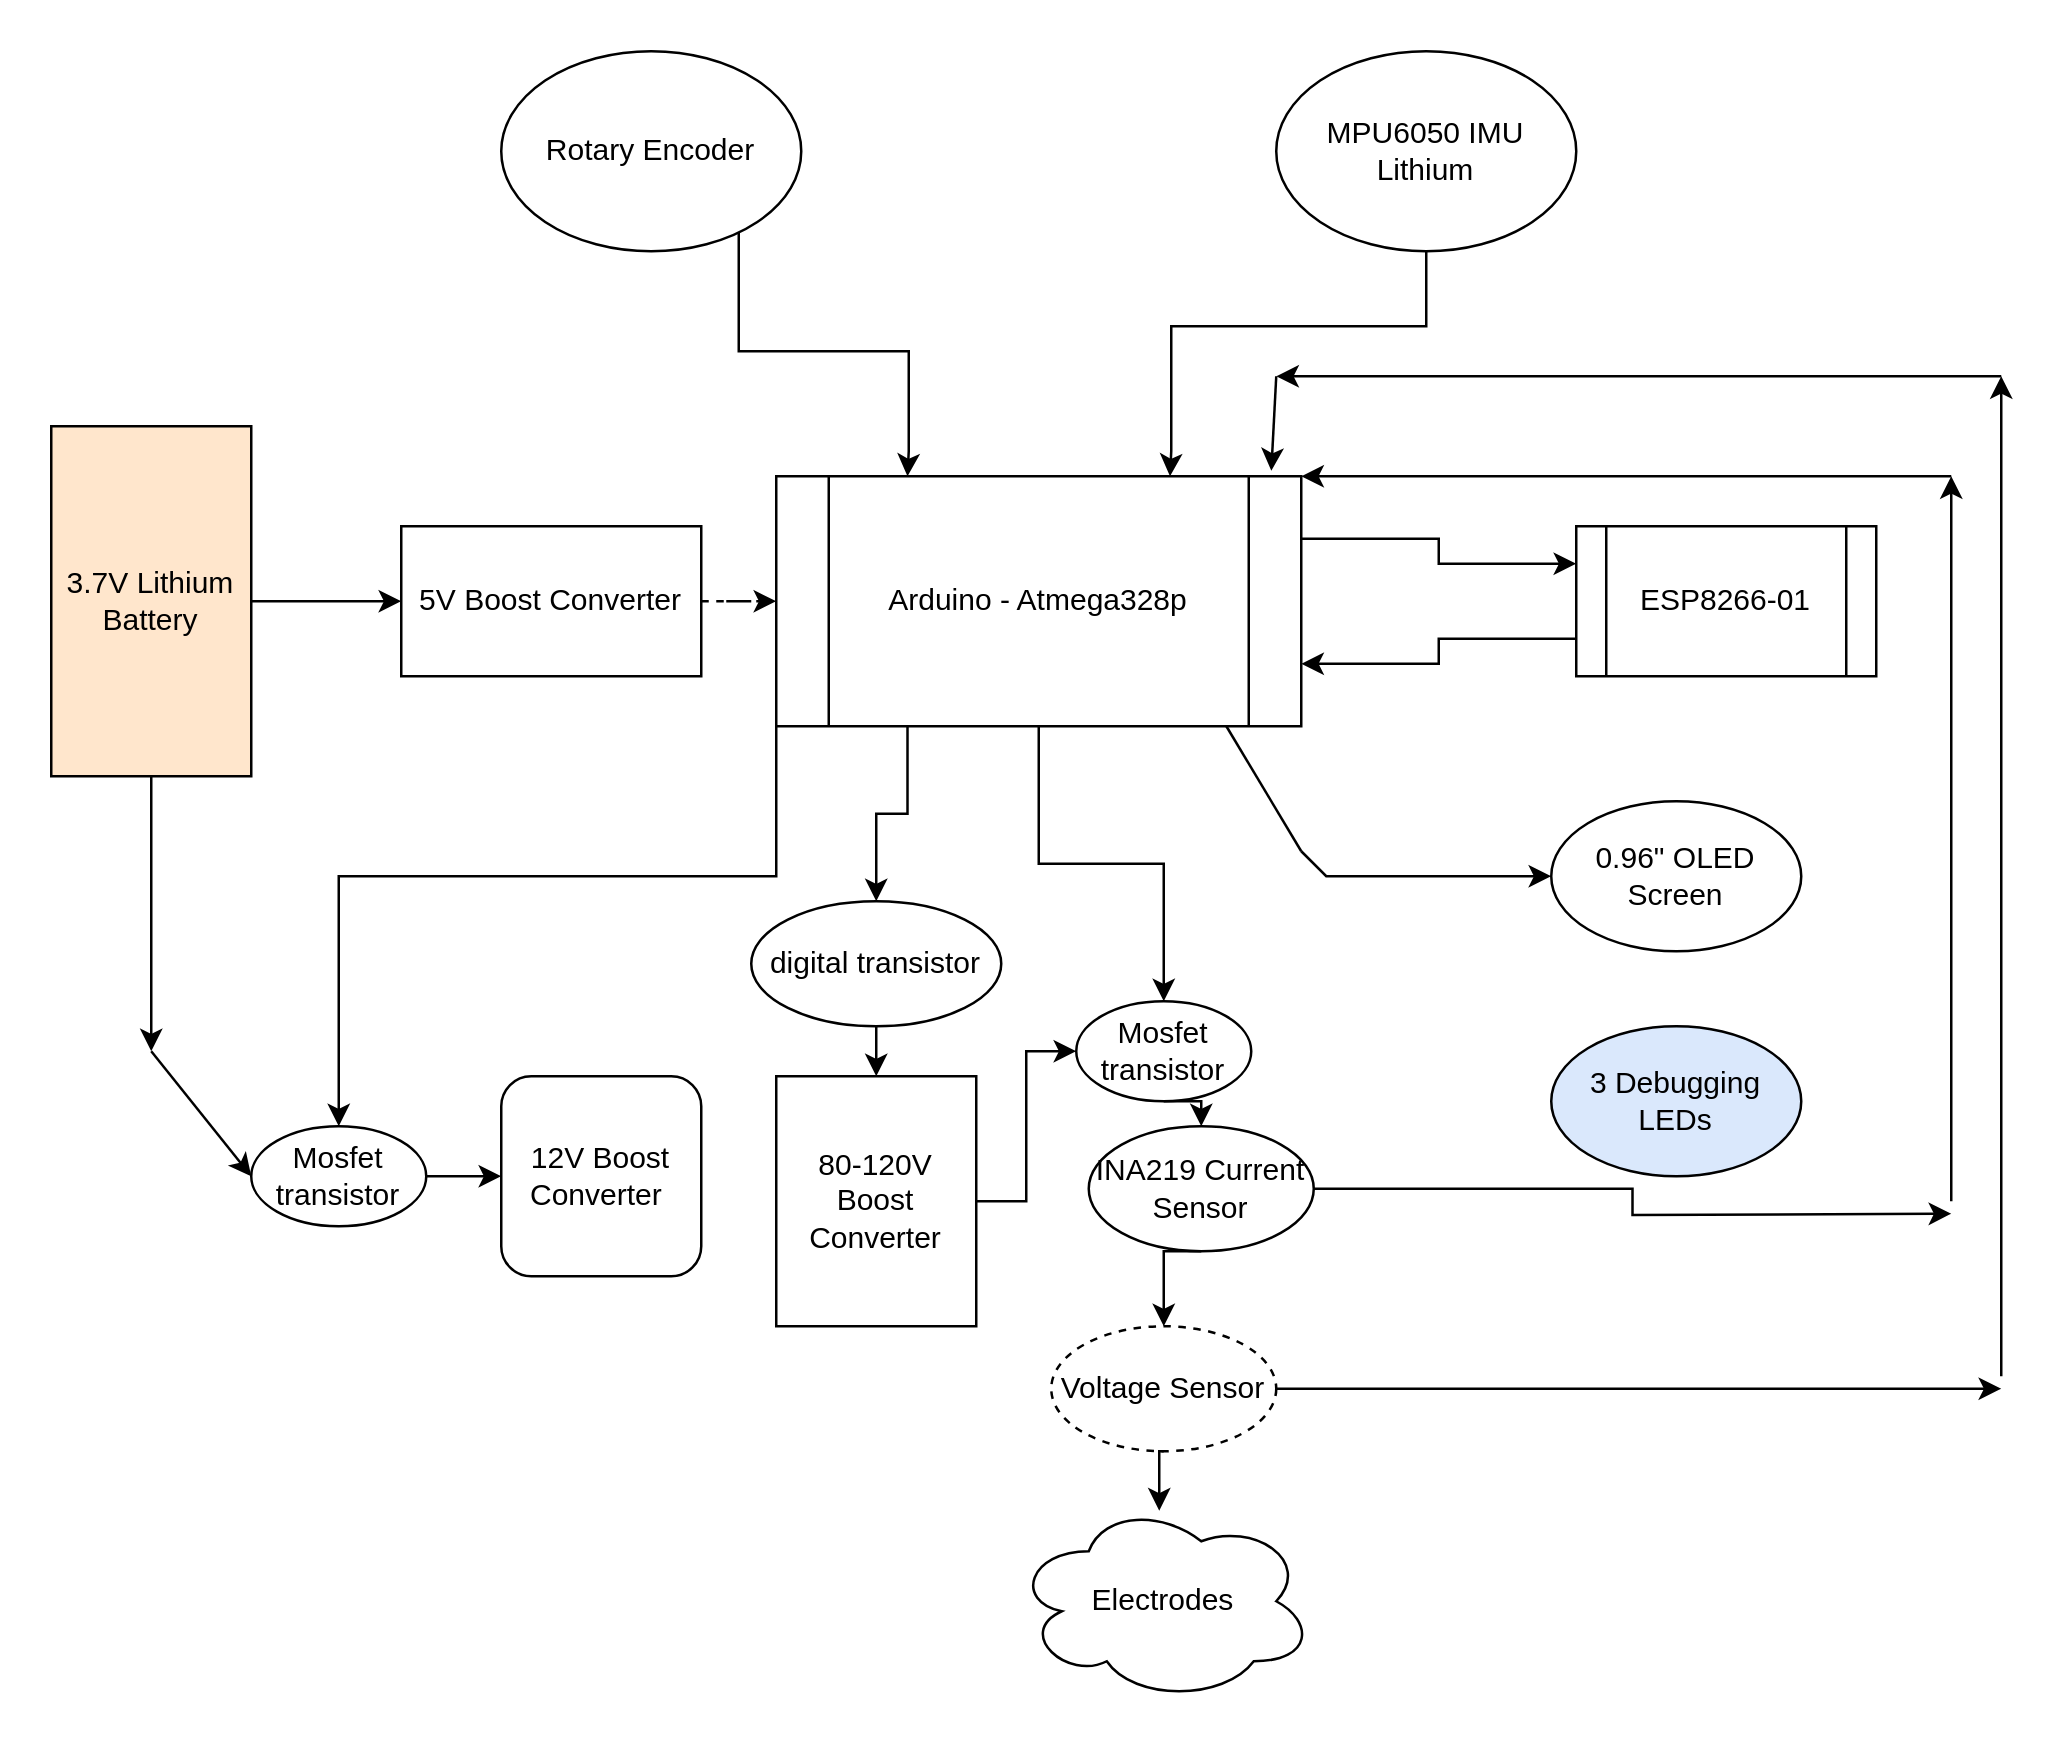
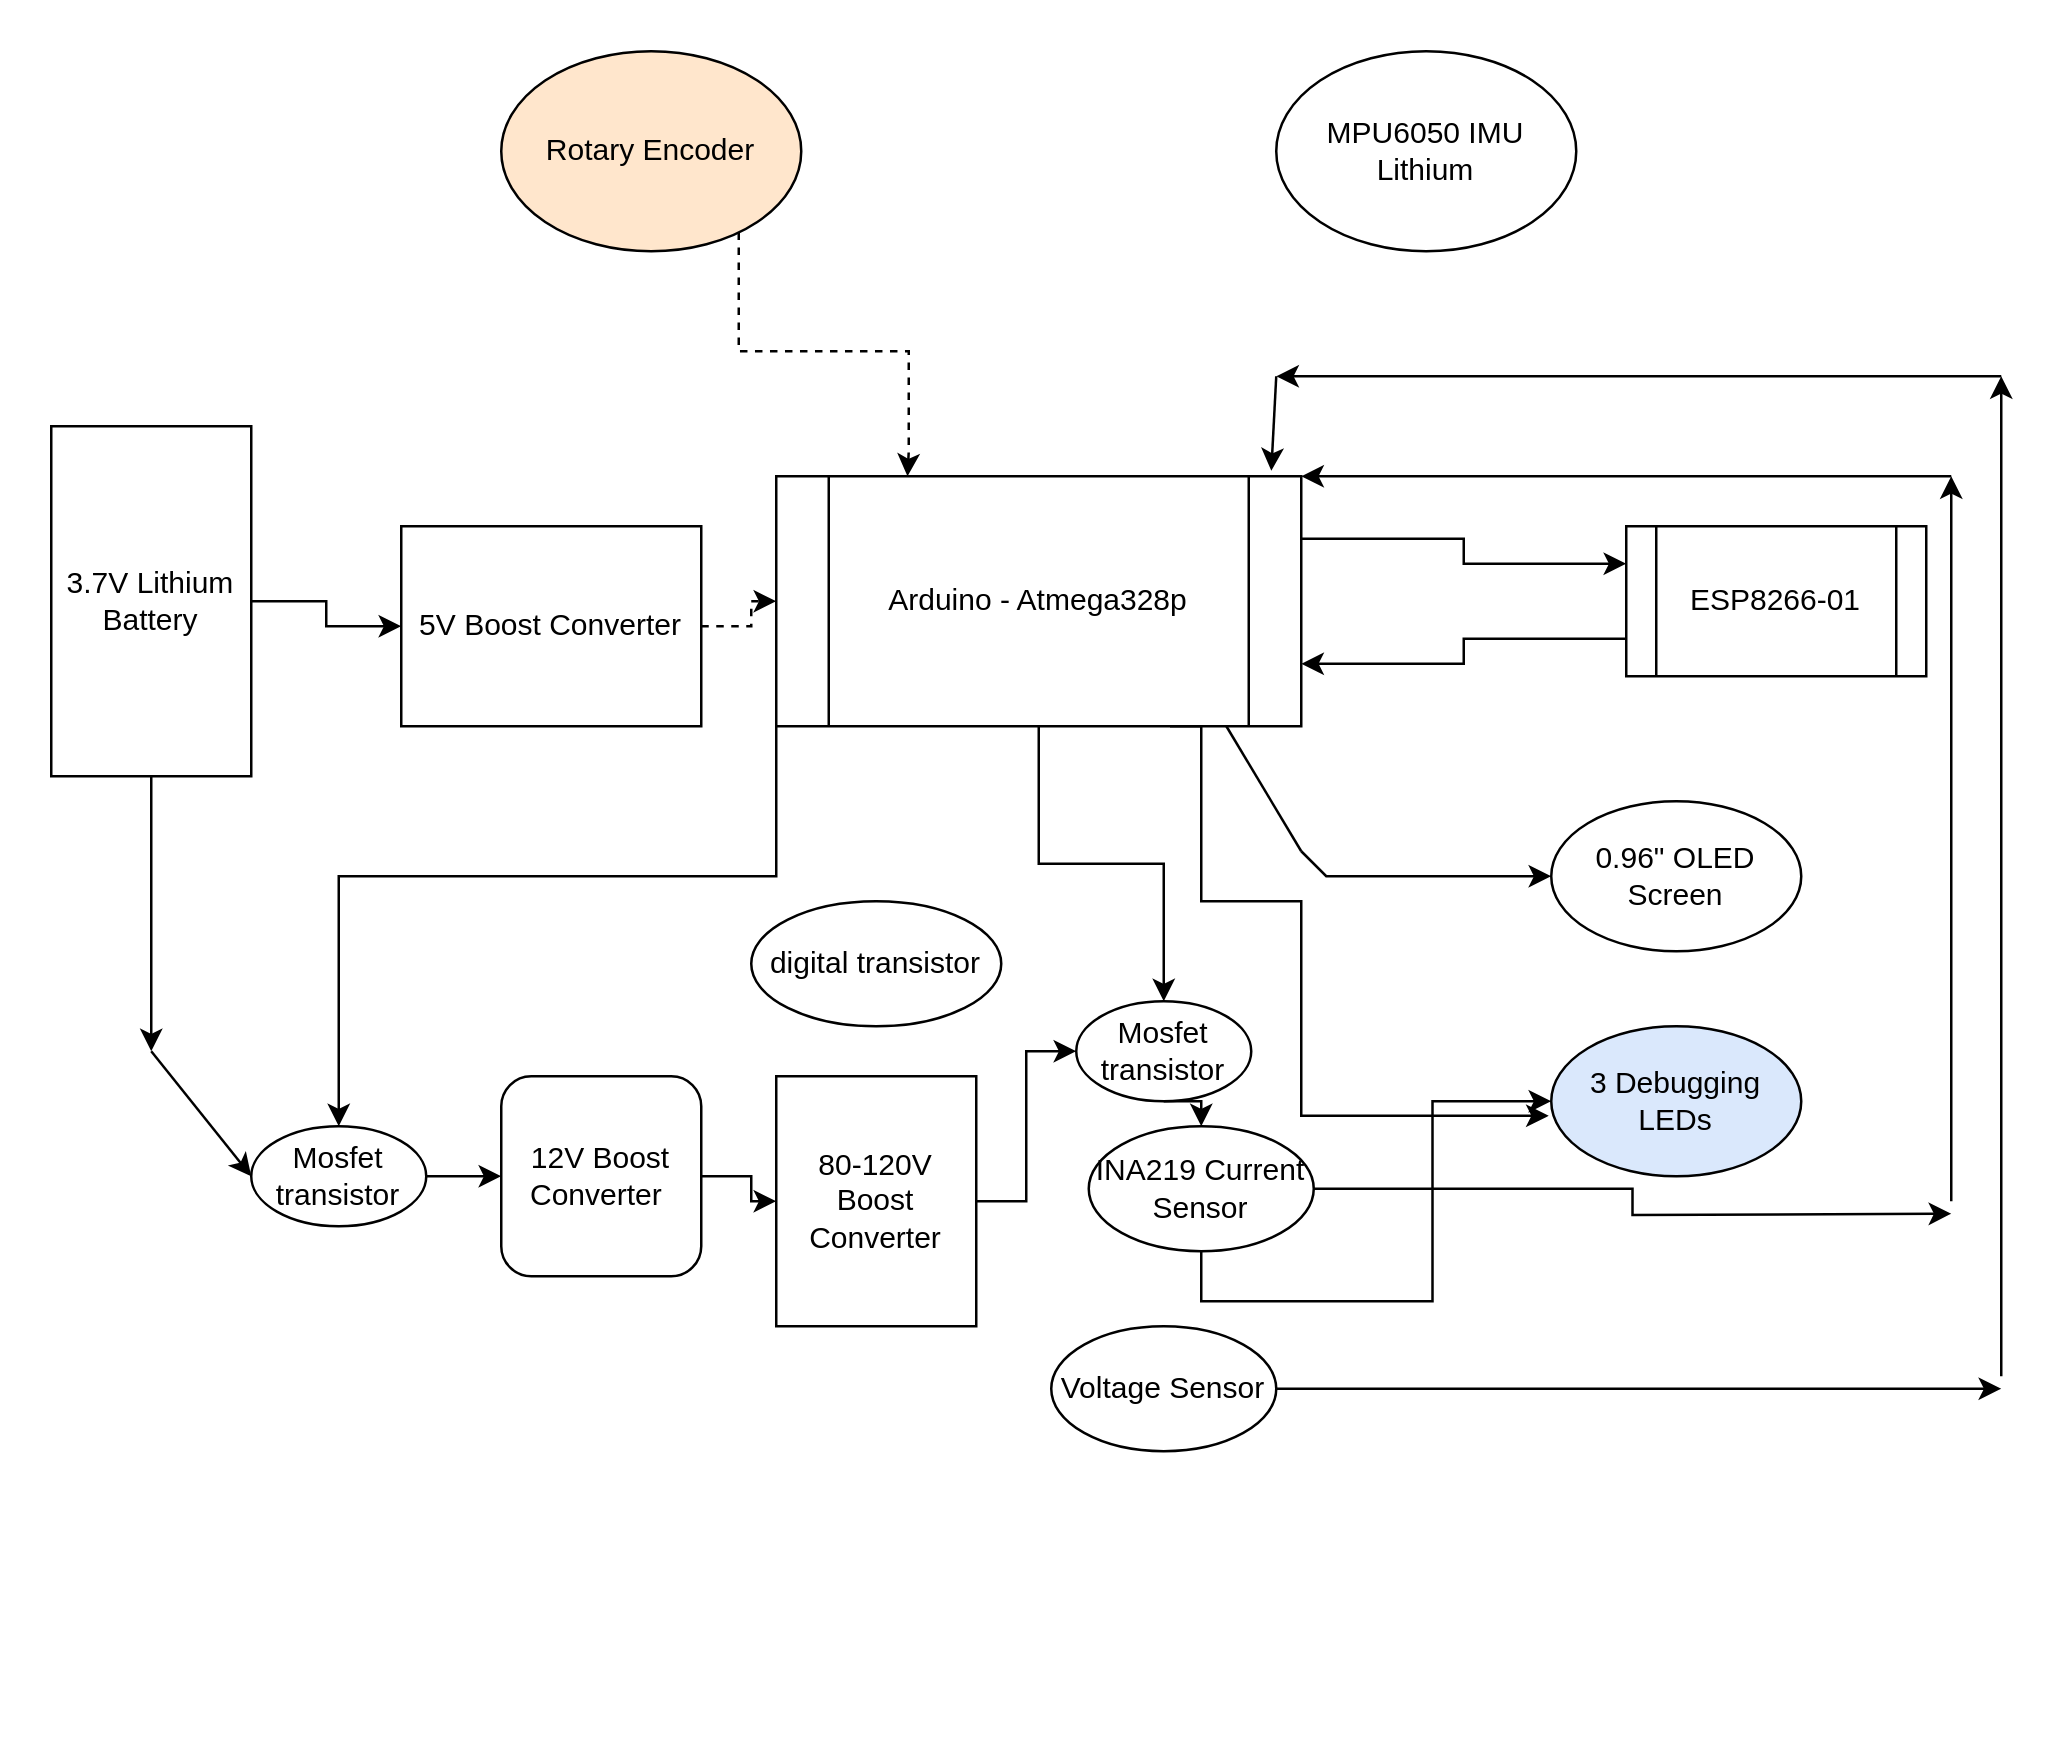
- <mxCell id="8" value="Rotary Encoder" style="ellipse;whiteSpace=wrap;html=1;" parent="1" vertex="1"><mxGeometry x="200" y="20" width="120" height="80" as="geometry" /></mxCell>
+ <mxCell id="8" value="Rotary Encoder" style="ellipse;whiteSpace=wrap;html=1;fillColor=#ffe6cc;" parent="1" vertex="1"><mxGeometry x="200" y="20" width="120" height="80" as="geometry" /></mxCell>
- <mxCell id="9" style="edgeStyle=orthogonalEdgeStyle;rounded=0;orthogonalLoop=1;jettySize=auto;html=1;entryX=0.75;entryY=0;entryDx=0;entryDy=0;" parent="1" source="10" target="6" edge="1"><mxGeometry relative="1" as="geometry"><Array as="points"><mxPoint x="570" y="130" /><mxPoint x="468" y="130" /><mxPoint x="468" y="180" /></Array></mxGeometry></mxCell>
- <mxCell id="7" style="edgeStyle=orthogonalEdgeStyle;rounded=0;orthogonalLoop=1;jettySize=auto;html=1;entryX=0.25;entryY=0;entryDx=0;entryDy=0;" parent="1" source="8" target="6" edge="1"><mxGeometry relative="1" as="geometry"><Array as="points"><mxPoint x="295" y="140" /><mxPoint x="363" y="140" /><mxPoint x="363" y="180" /></Array></mxGeometry></mxCell>
+ <mxCell id="7" style="edgeStyle=orthogonalEdgeStyle;rounded=0;orthogonalLoop=1;jettySize=auto;html=1;entryX=0.25;entryY=0;entryDx=0;entryDy=0;dashed=1;" parent="1" source="8" target="6" edge="1"><mxGeometry relative="1" as="geometry"><Array as="points"><mxPoint x="295" y="140" /><mxPoint x="363" y="140" /><mxPoint x="363" y="180" /></Array></mxGeometry></mxCell>
- <mxCell id="13" value="3.7V Lithium Battery&lt;br&gt;" style="rounded=0;whiteSpace=wrap;html=1;fillColor=#ffe6cc;" parent="1" vertex="1"><mxGeometry x="20" y="170" width="80" height="140" as="geometry" /></mxCell>
+ <mxCell id="13" value="3.7V Lithium Battery&lt;br&gt;" style="rounded=0;whiteSpace=wrap;html=1;" parent="1" vertex="1"><mxGeometry x="20" y="170" width="80" height="140" as="geometry" /></mxCell>
- <mxCell id="17" value="5V Boost Converter" style="whiteSpace=wrap;html=1;rounded=0;" parent="1" vertex="1"><mxGeometry x="160" y="210" width="120" height="60" as="geometry" /></mxCell>
+ <mxCell id="17" value="5V Boost Converter" style="whiteSpace=wrap;html=1;rounded=0;" parent="1" vertex="1"><mxGeometry x="160" y="210" width="120" height="80" as="geometry" /></mxCell>
- <mxCell id="15" value="ESP8266-01" style="shape=process;whiteSpace=wrap;html=1;backgroundOutline=1;" parent="1" vertex="1"><mxGeometry x="630" y="210" width="120" height="60" as="geometry" /></mxCell>
+ <mxCell id="15" value="ESP8266-01" style="shape=process;whiteSpace=wrap;html=1;backgroundOutline=1;" parent="1" vertex="1"><mxGeometry x="650" y="210" width="120" height="60" as="geometry" /></mxCell>
- <mxCell id="3" style="edgeStyle=orthogonalEdgeStyle;rounded=0;orthogonalLoop=1;jettySize=auto;html=1;exitX=0.25;exitY=1;exitDx=0;exitDy=0;entryX=0.5;entryY=0;entryDx=0;entryDy=0;" parent="1" source="6" edge="1" target="37"><mxGeometry relative="1" as="geometry"><mxPoint x="362.833" y="330" as="targetPoint" /></mxGeometry></mxCell>
+ <mxCell id="32" style="edgeStyle=orthogonalEdgeStyle;rounded=0;orthogonalLoop=1;jettySize=auto;html=1;exitX=0.75;exitY=1;exitDx=0;exitDy=0;entryX=-0.01;entryY=0.597;entryDx=0;entryDy=0;entryPerimeter=0;" parent="1" source="6" target="28" edge="1"><mxGeometry relative="1" as="geometry"><Array as="points"><mxPoint x="480" y="290" /><mxPoint x="480" y="360" /><mxPoint x="520" y="360" /><mxPoint x="520" y="446" /></Array></mxGeometry></mxCell>
- <mxCell id="36" style="edgeStyle=orthogonalEdgeStyle;rounded=0;orthogonalLoop=1;jettySize=auto;html=1;exitX=0.5;exitY=1;exitDx=0;exitDy=0;entryX=0.5;entryY=0;entryDx=0;entryDy=0;" edge="1" parent="1" source="37" target="21"><mxGeometry relative="1" as="geometry" /></mxCell>
+ <mxCell id="18" value="" style="edgeStyle=orthogonalEdgeStyle;rounded=0;orthogonalLoop=1;jettySize=auto;html=1;" parent="1" source="19" target="21" edge="1"><mxGeometry relative="1" as="geometry" /></mxCell>
- <mxCell id="33" style="edgeStyle=orthogonalEdgeStyle;rounded=0;orthogonalLoop=1;jettySize=auto;html=1;exitX=0.5;exitY=1;exitDx=0;exitDy=0;entryX=0.5;entryY=0;entryDx=0;entryDy=0;" edge="1" parent="1" source="35" target="39"><mxGeometry relative="1" as="geometry" /></mxCell>
+ <mxCell id="33" style="edgeStyle=orthogonalEdgeStyle;rounded=0;orthogonalLoop=1;jettySize=auto;html=1;exitX=0.5;exitY=1;exitDx=0;exitDy=0;" edge="1" parent="1" source="35" target="28"><mxGeometry relative="1" as="geometry" /></mxCell>
- <mxCell id="39" value="Voltage Sensor" style="ellipse;whiteSpace=wrap;html=1;dashed=1;" vertex="1" parent="1"><mxGeometry x="420" y="530" width="90" height="50" as="geometry" /></mxCell>
+ <mxCell id="39" value="Voltage Sensor" style="ellipse;whiteSpace=wrap;html=1;" vertex="1" parent="1"><mxGeometry x="420" y="530" width="90" height="50" as="geometry" /></mxCell>
- <mxCell id="40" style="edgeStyle=orthogonalEdgeStyle;rounded=0;orthogonalLoop=1;jettySize=auto;html=1;exitX=0.5;exitY=1;exitDx=0;exitDy=0;entryX=0.485;entryY=0.047;entryDx=0;entryDy=0;entryPerimeter=0;" edge="1" parent="1" source="39" target="31"><mxGeometry relative="1" as="geometry" /></mxCell>
- <mxCell id="31" value="Electrodes" style="ellipse;shape=cloud;whiteSpace=wrap;html=1;" parent="1" vertex="1"><mxGeometry x="405" y="600" width="120" height="80" as="geometry" /></mxCell>
